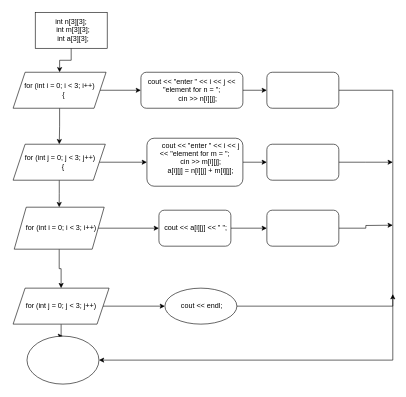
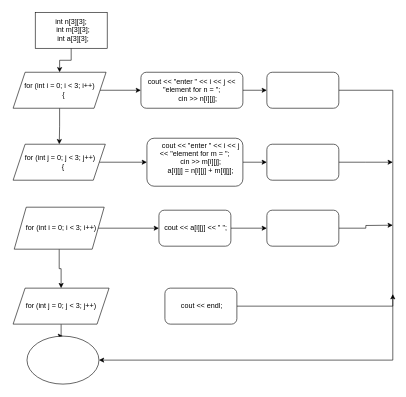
- <mxCell id="7" value="" style="edgeStyle=orthogonalEdgeStyle;rounded=0;orthogonalLoop=1;jettySize=auto;html=1;" edge="1" parent="1" source="9" target="12"><mxGeometry relative="1" as="geometry" /></mxCell>
- <mxCell id="14" style="edgeStyle=orthogonalEdgeStyle;rounded=0;orthogonalLoop=1;jettySize=auto;html=1;" edge="1" parent="1" source="15" target="30"><mxGeometry relative="1" as="geometry" /></mxCell>
- <mxCell id="30" value="&amp;nbsp;cout &amp;lt;&amp;lt; endl;" style="ellipse;whiteSpace=wrap;html=1;" vertex="1" parent="1"><mxGeometry x="274" y="480" width="120" height="60" as="geometry" /></mxCell>
+ <mxCell id="30" value="&amp;nbsp;cout &amp;lt;&amp;lt; endl;" style="rounded=1;whiteSpace=wrap;html=1;" vertex="1" parent="1"><mxGeometry x="274" y="480" width="120" height="60" as="geometry" /></mxCell>
